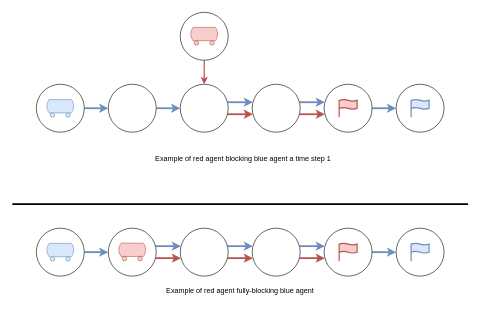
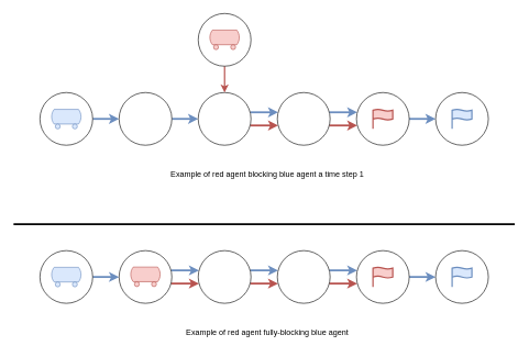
- <mxCell id="42" value="Example of red agent fully-blocking blue agent" style="text;html=1;strokeColor=none;fillColor=none;align=center;verticalAlign=middle;whiteSpace=wrap;rounded=0;" vertex="1" parent="1"><mxGeometry x="185" y="470" width="430" height="30" as="geometry" /></mxCell>
+ <mxCell id="42" value="Example of red agent fully-blocking blue agent" style="text;html=1;strokeColor=none;fillColor=none;align=center;verticalAlign=middle;whiteSpace=wrap;rounded=0;" vertex="1" parent="1"><mxGeometry x="190" y="490" width="430" height="30" as="geometry" /></mxCell>
